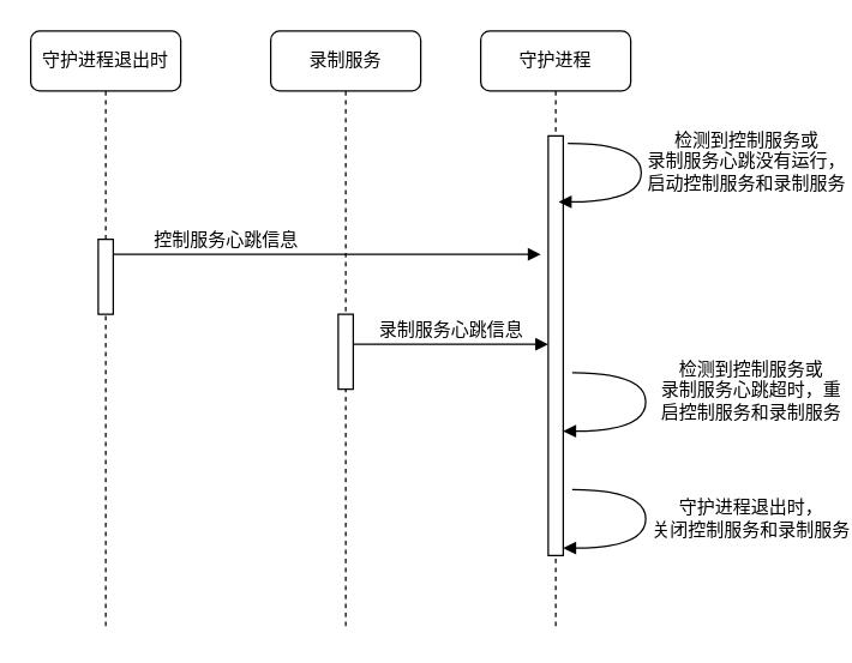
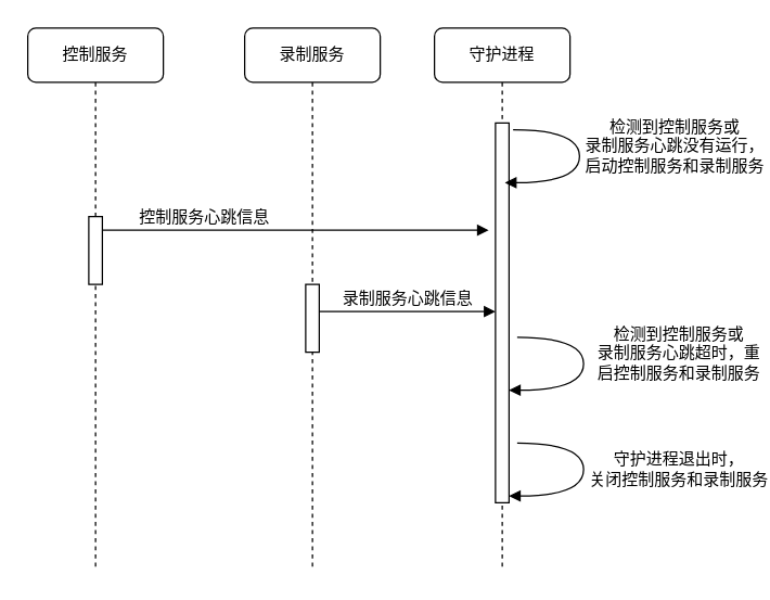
- <mxCell id="2" value="守护进程退出时" style="shape=umlLifeline;perimeter=lifelinePerimeter;whiteSpace=wrap;html=1;container=1;collapsible=0;recursiveResize=0;outlineConnect=0;rounded=1;shadow=0;comic=0;labelBackgroundColor=none;strokeColor=#000000;strokeWidth=1;fillColor=#FFFFFF;fontFamily=Verdana;fontSize=12;fontColor=#000000;align=center;" parent="1" vertex="1"><mxGeometry x="20" y="20" width="100" height="400" as="geometry" /></mxCell>
+ <mxCell id="2" value="控制服务" style="shape=umlLifeline;perimeter=lifelinePerimeter;whiteSpace=wrap;html=1;container=1;collapsible=0;recursiveResize=0;outlineConnect=0;rounded=1;shadow=0;comic=0;labelBackgroundColor=none;strokeColor=#000000;strokeWidth=1;fillColor=#FFFFFF;fontFamily=Verdana;fontSize=12;fontColor=#000000;align=center;" parent="1" vertex="1"><mxGeometry x="20" y="20" width="100" height="400" as="geometry" /></mxCell>
